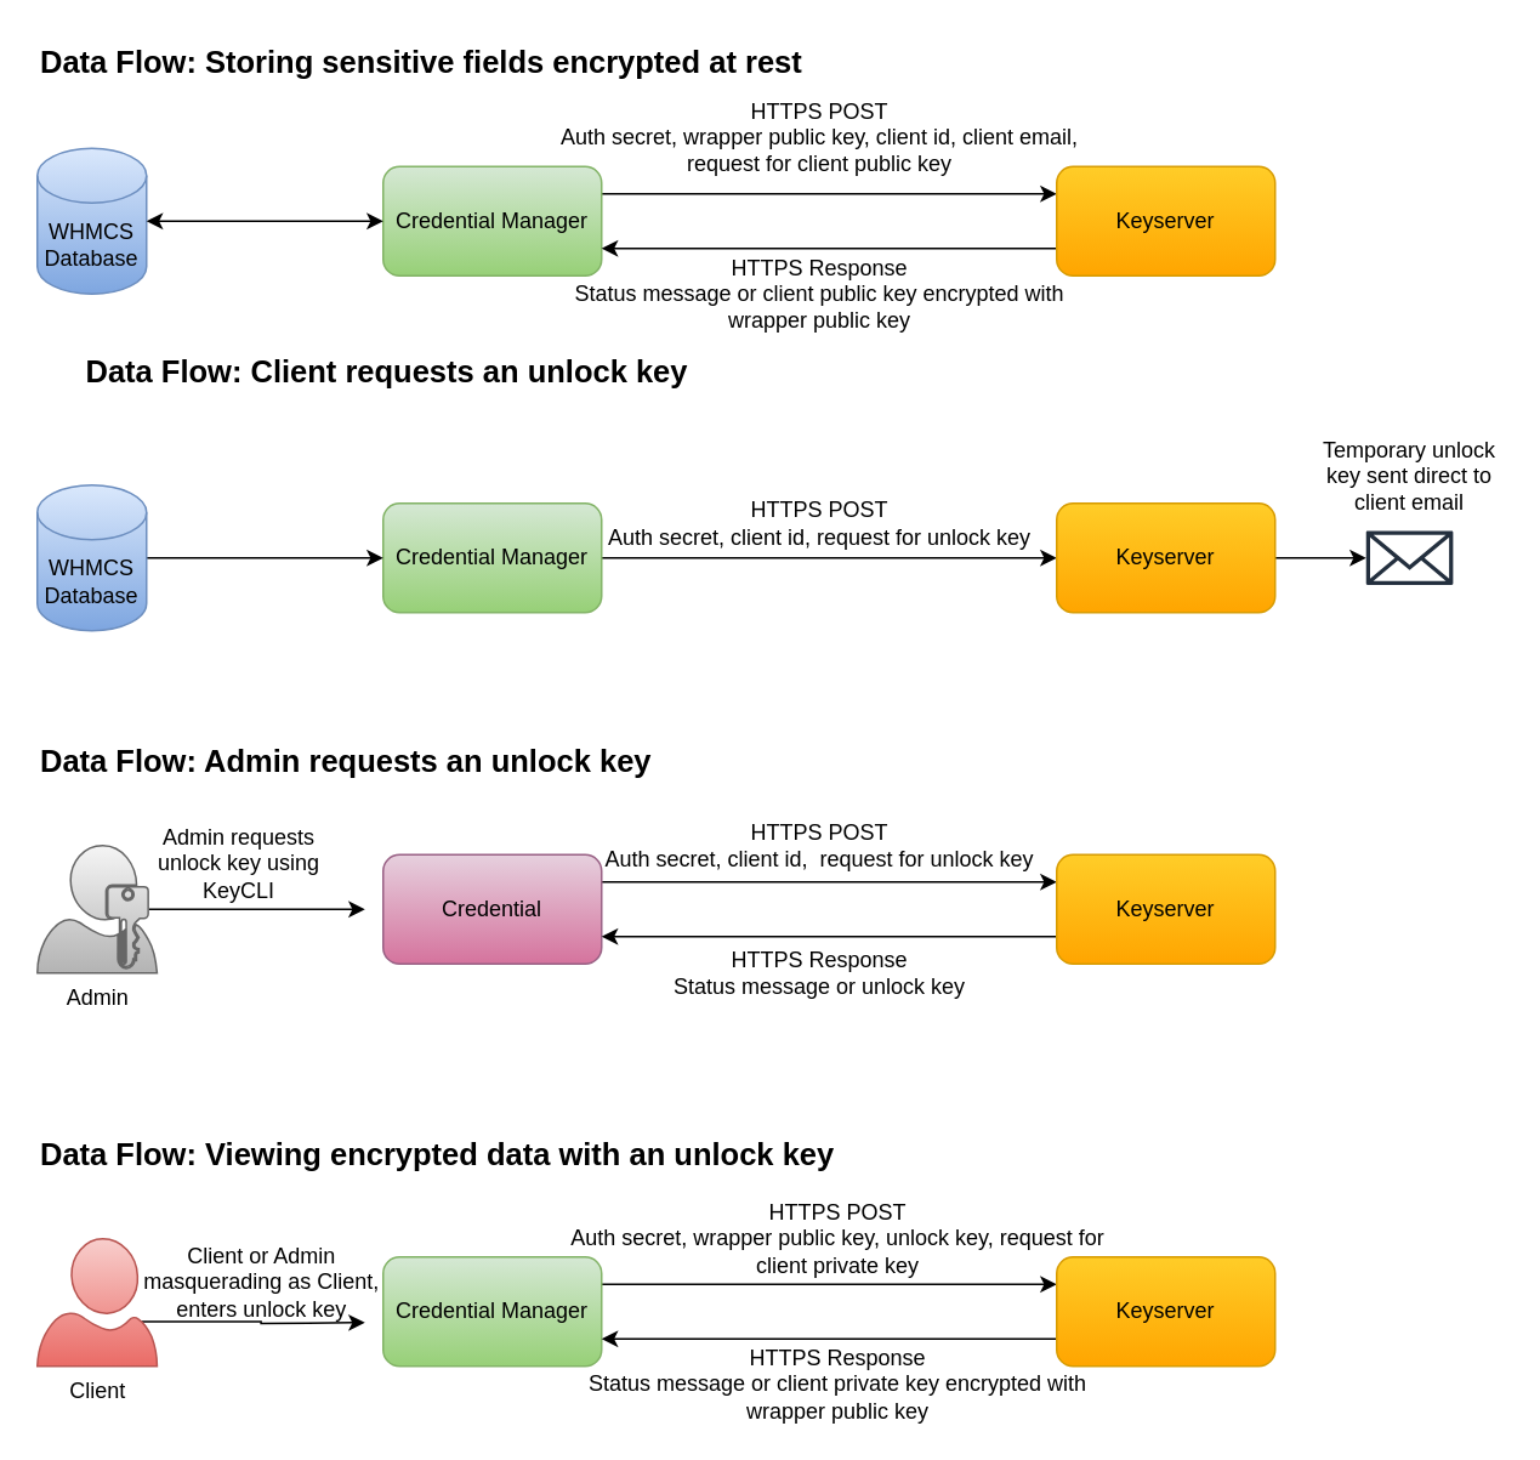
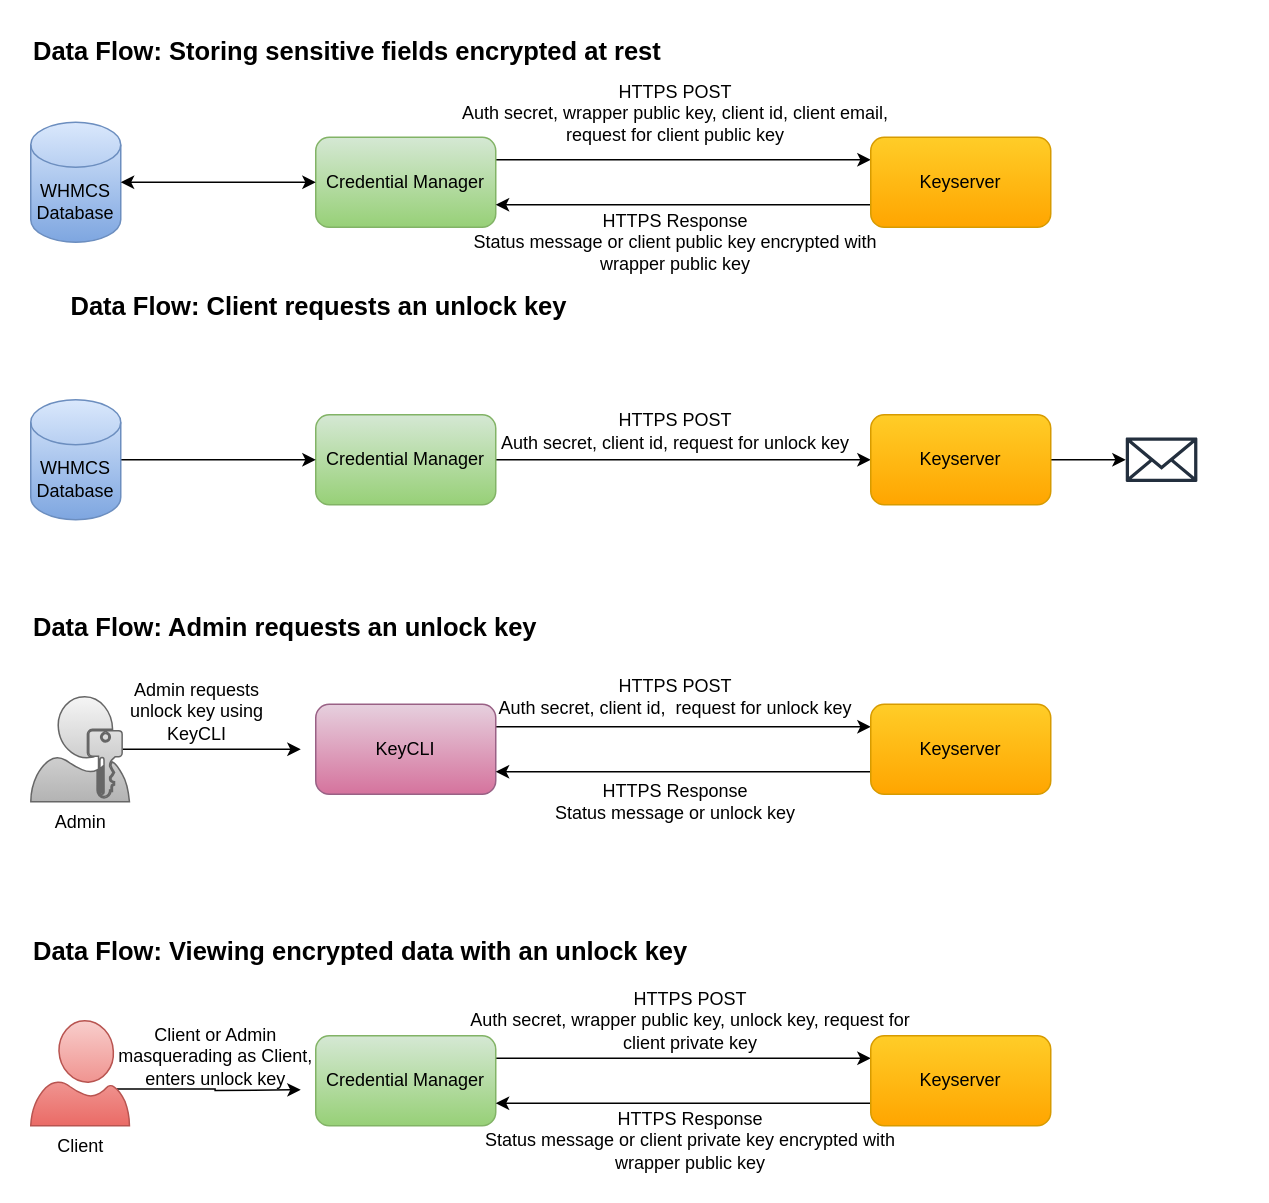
- <mxCell id="18" value="Temporary unlock key sent direct to client email" style="text;html=1;strokeColor=none;fillColor=none;align=center;verticalAlign=middle;whiteSpace=wrap;rounded=0;" parent="1" vertex="1"><mxGeometry x="723.88" y="231" width="100" height="60" as="geometry" /></mxCell>
- <mxCell id="32" value="Credential" style="rounded=1;whiteSpace=wrap;html=1;gradientColor=#d5739d;fillColor=#e6d0de;strokeColor=#996185;" parent="1" vertex="1"><mxGeometry x="210" y="469" width="120" height="60" as="geometry" /></mxCell>
+ <mxCell id="32" value="KeyCLI" style="rounded=1;whiteSpace=wrap;html=1;gradientColor=#d5739d;fillColor=#e6d0de;strokeColor=#996185;" parent="1" vertex="1"><mxGeometry x="210" y="469" width="120" height="60" as="geometry" /></mxCell>
